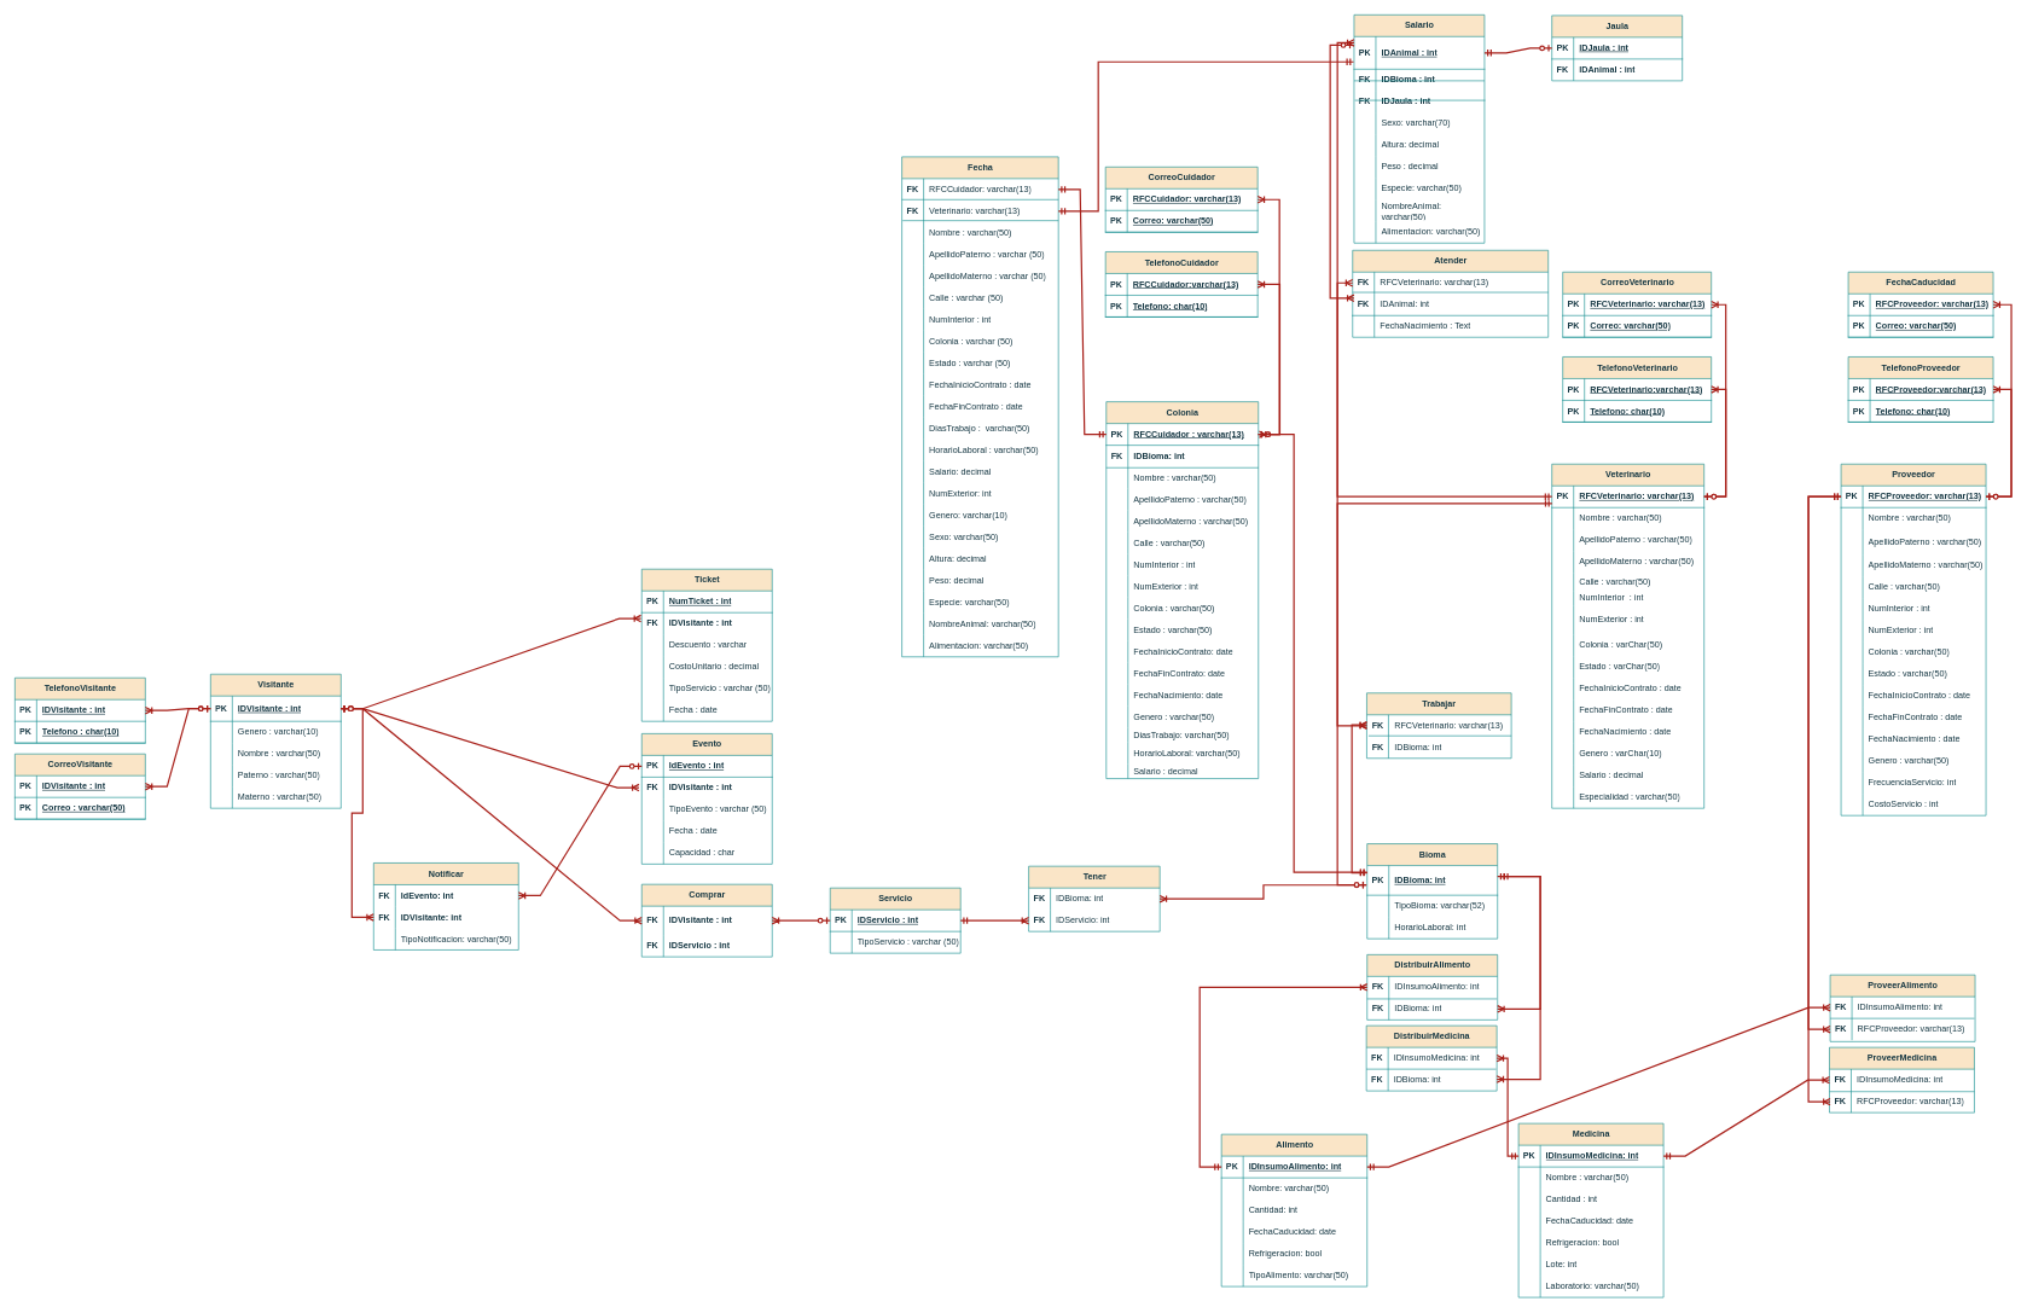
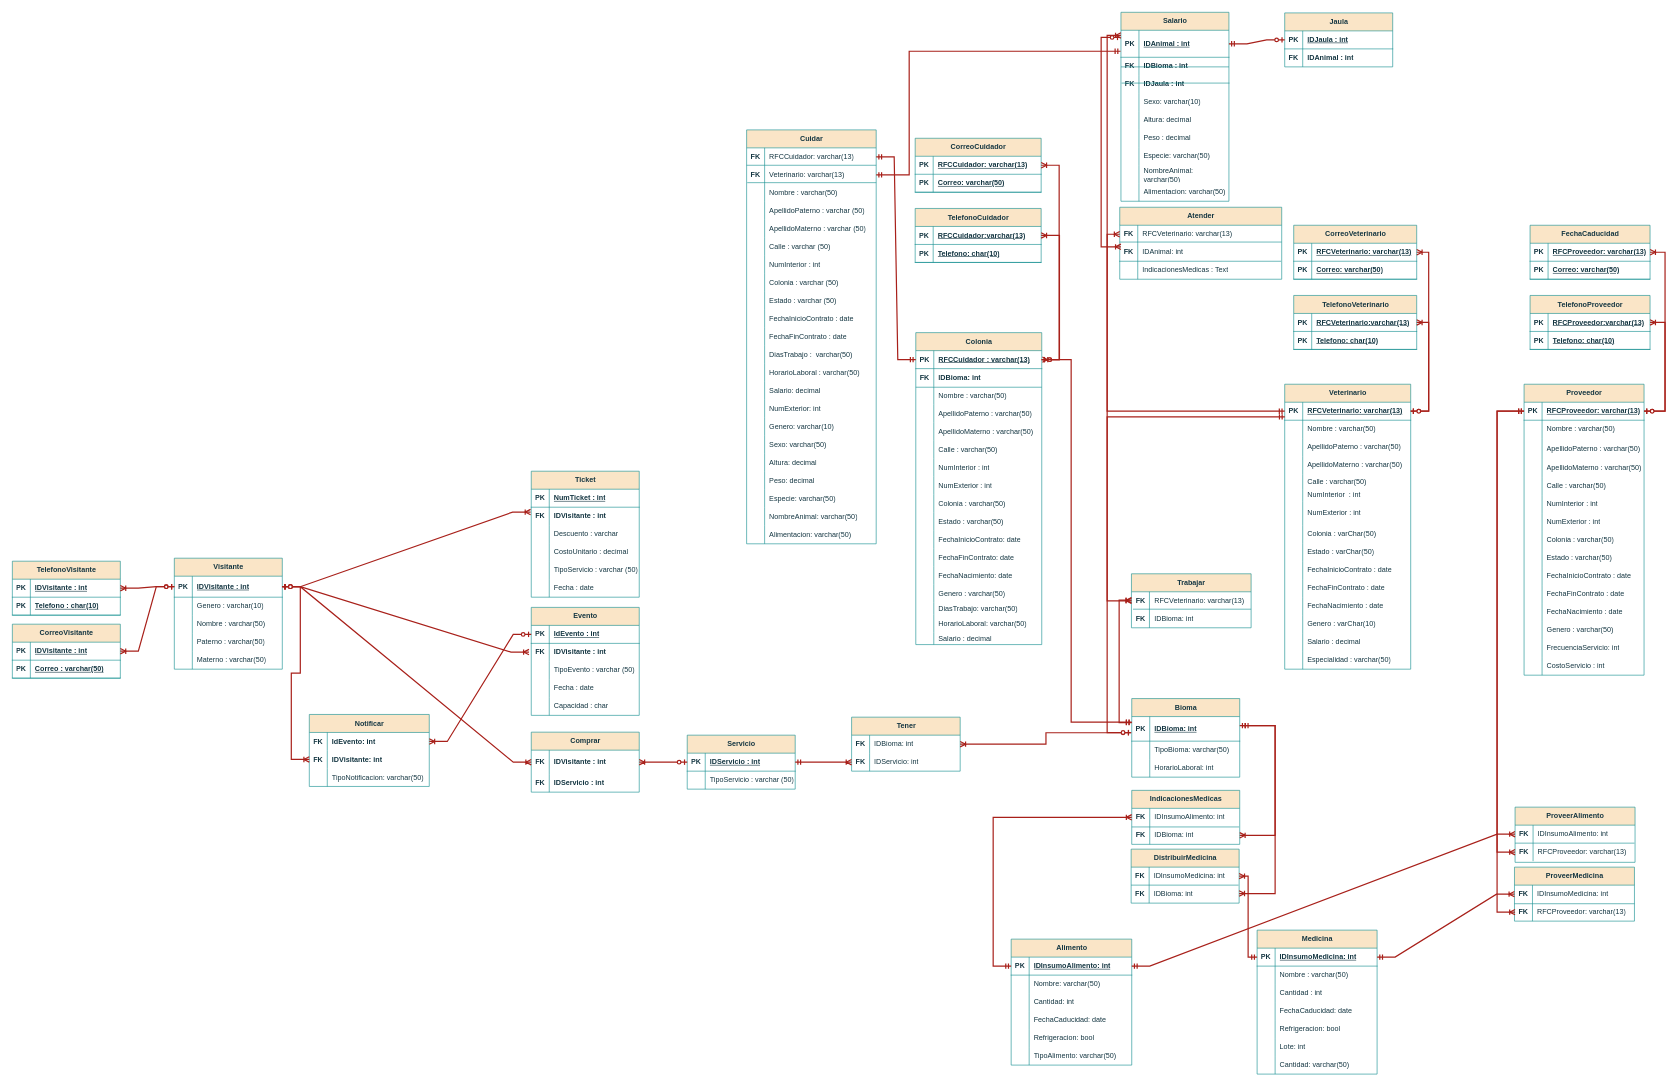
- <mxCell id="14" value="Sexo: varchar(70)" style="shape=partialRectangle;connectable=0;fillColor=none;top=0;left=0;bottom=0;right=0;align=left;spacingLeft=6;overflow=hidden;whiteSpace=wrap;html=1;labelBackgroundColor=none;strokeColor=#0F8B8D;fontColor=#143642;" parent="12" vertex="1"><mxGeometry x="30" width="150" height="30" as="geometry"><mxRectangle width="150" height="30" as="alternateBounds" /></mxGeometry></mxCell>
+ <mxCell id="14" value="Sexo: varchar(10)" style="shape=partialRectangle;connectable=0;fillColor=none;top=0;left=0;bottom=0;right=0;align=left;spacingLeft=6;overflow=hidden;whiteSpace=wrap;html=1;labelBackgroundColor=none;strokeColor=#0F8B8D;fontColor=#143642;" parent="12" vertex="1"><mxGeometry x="30" width="150" height="30" as="geometry"><mxRectangle width="150" height="30" as="alternateBounds" /></mxGeometry></mxCell>
- <mxCell id="359" value="Fecha" style="shape=table;startSize=30;container=1;collapsible=1;childLayout=tableLayout;fixedRows=1;rowLines=0;fontStyle=1;align=center;resizeLast=1;html=1;labelBackgroundColor=none;fillColor=#FAE5C7;strokeColor=#0F8B8D;fontColor=#143642;" parent="1" vertex="1"><mxGeometry x="1244" y="216" width="216" height="690" as="geometry" /></mxCell>
+ <mxCell id="359" value="Cuidar" style="shape=table;startSize=30;container=1;collapsible=1;childLayout=tableLayout;fixedRows=1;rowLines=0;fontStyle=1;align=center;resizeLast=1;html=1;labelBackgroundColor=none;fillColor=#FAE5C7;strokeColor=#0F8B8D;fontColor=#143642;" parent="1" vertex="1"><mxGeometry x="1244" y="216" width="216" height="690" as="geometry" /></mxCell>
- <mxCell id="505" value="FechaNacimiento : Text" style="shape=partialRectangle;connectable=0;fillColor=none;top=0;left=0;bottom=0;right=0;align=left;spacingLeft=6;overflow=hidden;whiteSpace=wrap;html=1;labelBackgroundColor=none;strokeColor=#0F8B8D;fontColor=#143642;" parent="503" vertex="1"><mxGeometry x="30" width="240" height="30" as="geometry"><mxRectangle width="240" height="30" as="alternateBounds" /></mxGeometry></mxCell>
+ <mxCell id="505" value="IndicacionesMedicas : Text" style="shape=partialRectangle;connectable=0;fillColor=none;top=0;left=0;bottom=0;right=0;align=left;spacingLeft=6;overflow=hidden;whiteSpace=wrap;html=1;labelBackgroundColor=none;strokeColor=#0F8B8D;fontColor=#143642;" parent="503" vertex="1"><mxGeometry x="30" width="240" height="30" as="geometry"><mxRectangle width="240" height="30" as="alternateBounds" /></mxGeometry></mxCell>
- <mxCell id="245" value="TipoBioma: varchar(52)&lt;br&gt;" style="shape=partialRectangle;connectable=0;fillColor=none;top=0;left=0;bottom=0;right=0;align=left;spacingLeft=6;overflow=hidden;whiteSpace=wrap;html=1;labelBackgroundColor=none;strokeColor=#0F8B8D;fontColor=#143642;" parent="243" vertex="1"><mxGeometry x="30" width="150" height="30" as="geometry"><mxRectangle width="150" height="30" as="alternateBounds" /></mxGeometry></mxCell>
+ <mxCell id="245" value="TipoBioma: varchar(50)&lt;br&gt;" style="shape=partialRectangle;connectable=0;fillColor=none;top=0;left=0;bottom=0;right=0;align=left;spacingLeft=6;overflow=hidden;whiteSpace=wrap;html=1;labelBackgroundColor=none;strokeColor=#0F8B8D;fontColor=#143642;" parent="243" vertex="1"><mxGeometry x="30" width="150" height="30" as="geometry"><mxRectangle width="150" height="30" as="alternateBounds" /></mxGeometry></mxCell>
- <mxCell id="311" value="DistribuirAlimento" style="shape=table;startSize=30;container=1;collapsible=1;childLayout=tableLayout;fixedRows=1;rowLines=0;fontStyle=1;align=center;resizeLast=1;html=1;labelBackgroundColor=none;fillColor=#FAE5C7;strokeColor=#0F8B8D;fontColor=#143642;" parent="1" vertex="1"><mxGeometry x="1886" y="1317" width="180" height="90" as="geometry" /></mxCell>
+ <mxCell id="311" value="IndicacionesMedicas" style="shape=table;startSize=30;container=1;collapsible=1;childLayout=tableLayout;fixedRows=1;rowLines=0;fontStyle=1;align=center;resizeLast=1;html=1;labelBackgroundColor=none;fillColor=#FAE5C7;strokeColor=#0F8B8D;fontColor=#143642;" parent="1" vertex="1"><mxGeometry x="1886" y="1317" width="180" height="90" as="geometry" /></mxCell>
- <mxCell id="310" value="Laboratorio: varchar(50)" style="shape=partialRectangle;connectable=0;fillColor=none;top=0;left=0;bottom=0;right=0;align=left;spacingLeft=6;overflow=hidden;whiteSpace=wrap;html=1;strokeColor=#0F8B8D;fontColor=#143642;labelBackgroundColor=none;" parent="308" vertex="1"><mxGeometry x="30" width="170" height="30" as="geometry"><mxRectangle width="170" height="30" as="alternateBounds" /></mxGeometry></mxCell>
+ <mxCell id="310" value="Cantidad: varchar(50)" style="shape=partialRectangle;connectable=0;fillColor=none;top=0;left=0;bottom=0;right=0;align=left;spacingLeft=6;overflow=hidden;whiteSpace=wrap;html=1;strokeColor=#0F8B8D;fontColor=#143642;labelBackgroundColor=none;" parent="308" vertex="1"><mxGeometry x="30" width="170" height="30" as="geometry"><mxRectangle width="170" height="30" as="alternateBounds" /></mxGeometry></mxCell>
